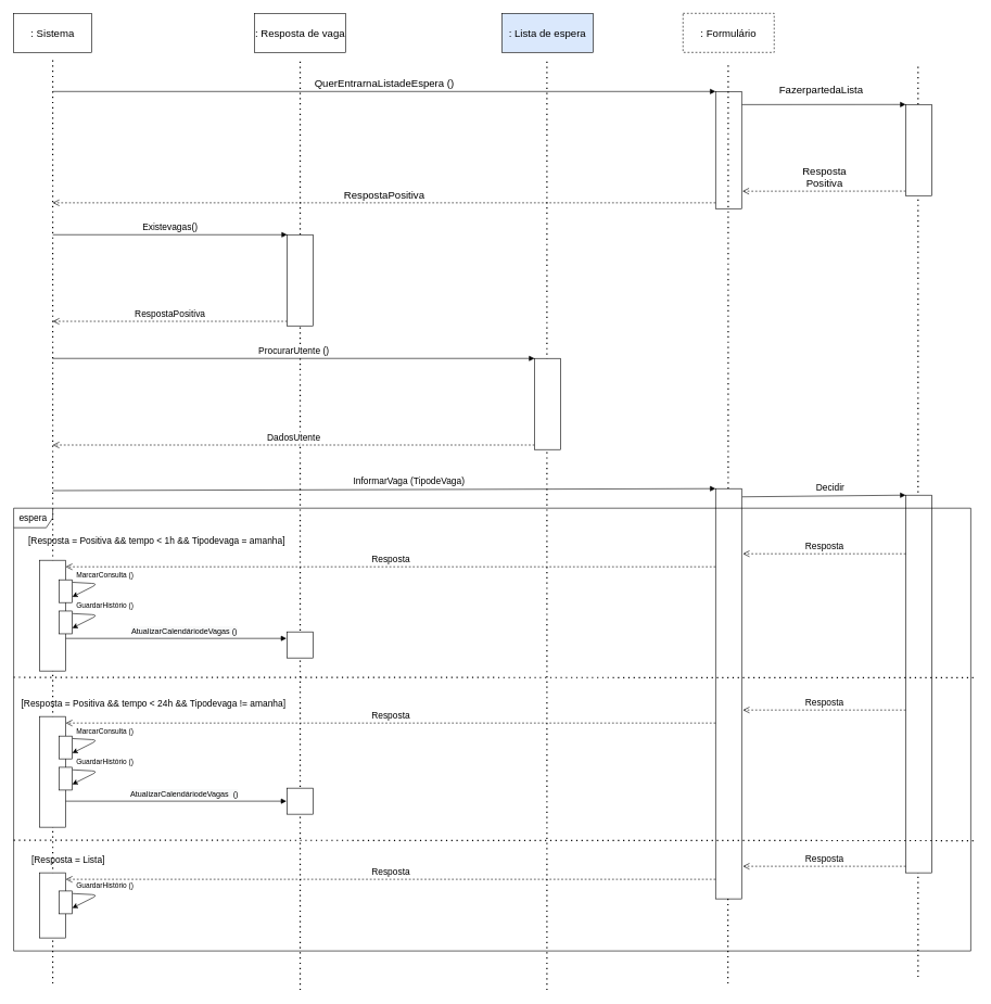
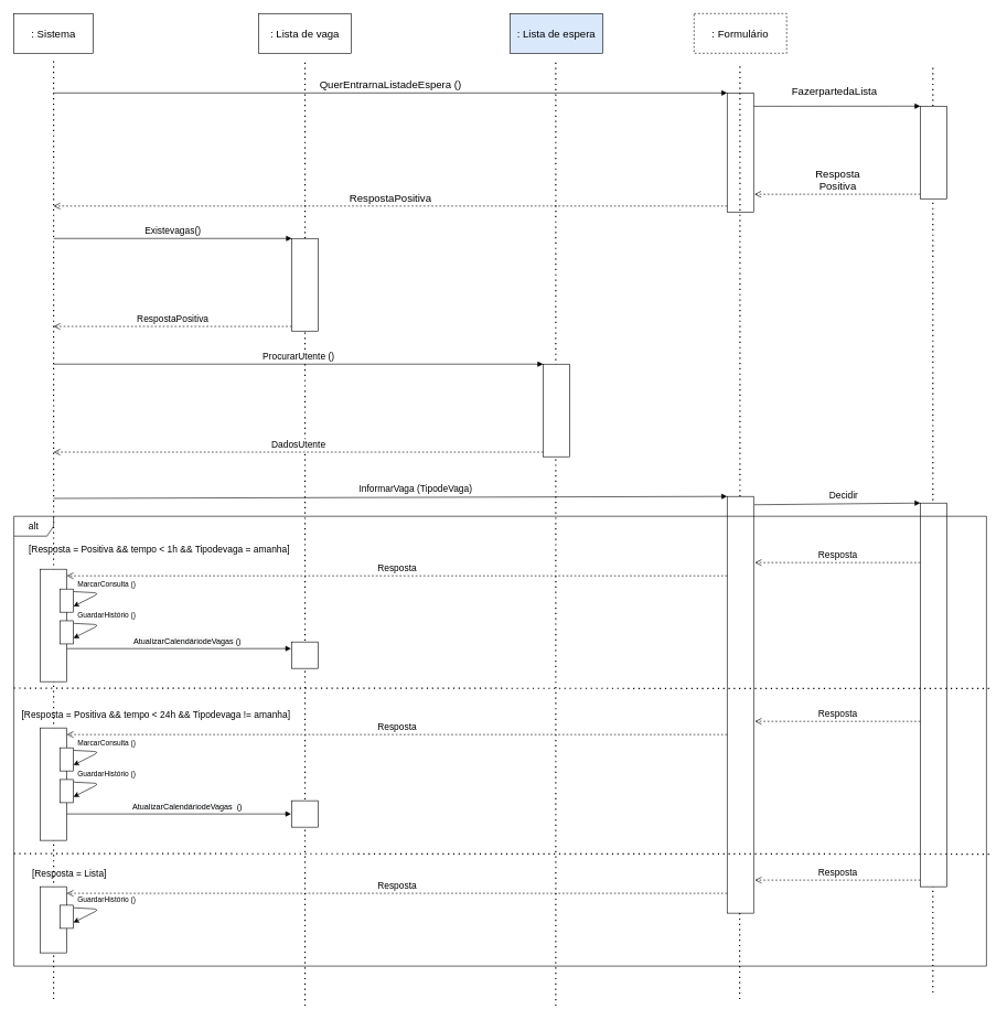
- <mxCell id="4" value=": Resposta de vaga" style="rounded=0;whiteSpace=wrap;html=1;fontSize=16;" parent="1" vertex="1"><mxGeometry x="390" y="20" width="140" height="60" as="geometry" /></mxCell>
+ <mxCell id="4" value=": Lista de vaga" style="rounded=0;whiteSpace=wrap;html=1;fontSize=16;" parent="1" vertex="1"><mxGeometry x="390" y="20" width="140" height="60" as="geometry" /></mxCell>
- <mxCell id="30" value="espera" style="shape=umlFrame;whiteSpace=wrap;html=1;fontSize=14;" parent="1" vertex="1"><mxGeometry x="20" y="780" width="1470" height="680" as="geometry" /></mxCell>
+ <mxCell id="30" value="alt" style="shape=umlFrame;whiteSpace=wrap;html=1;fontSize=14;" parent="1" vertex="1"><mxGeometry x="20" y="780" width="1470" height="680" as="geometry" /></mxCell>
